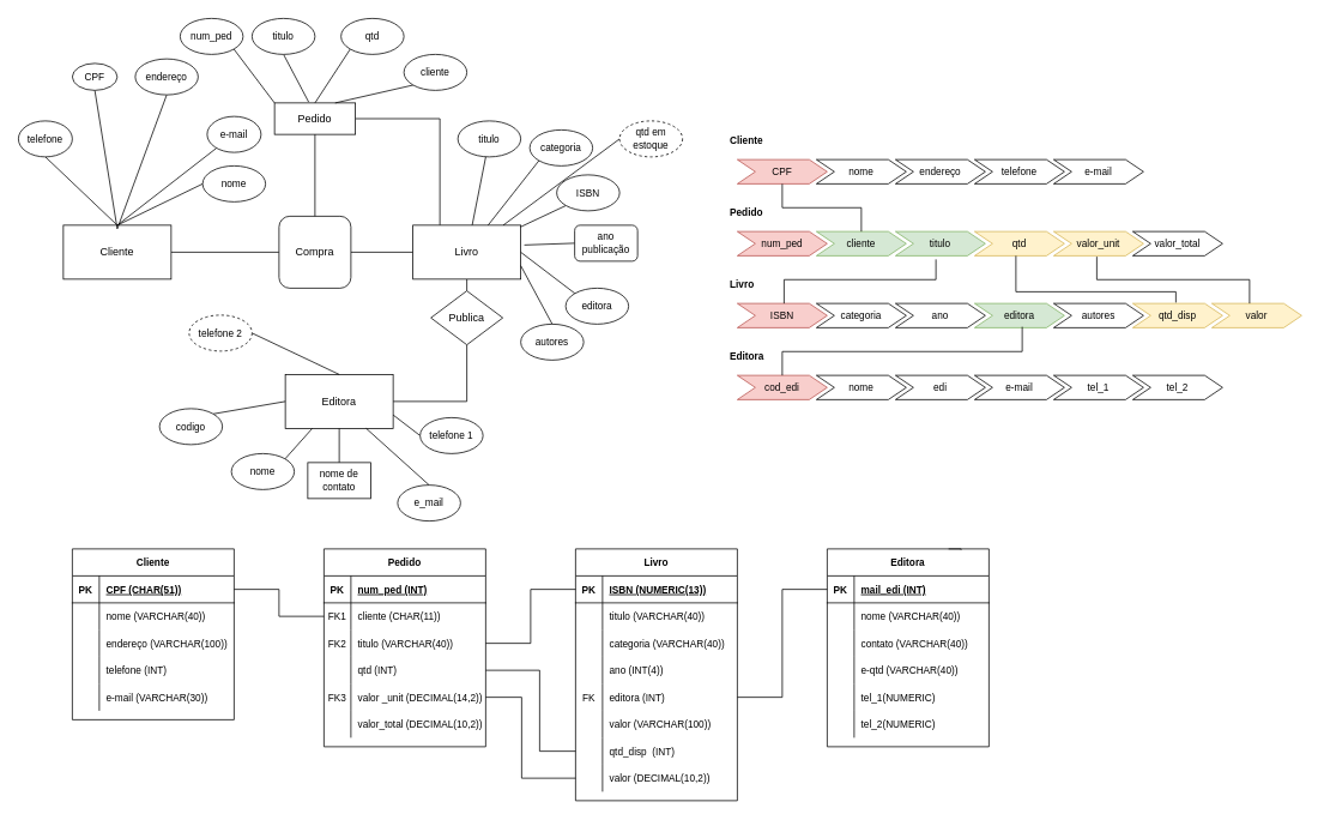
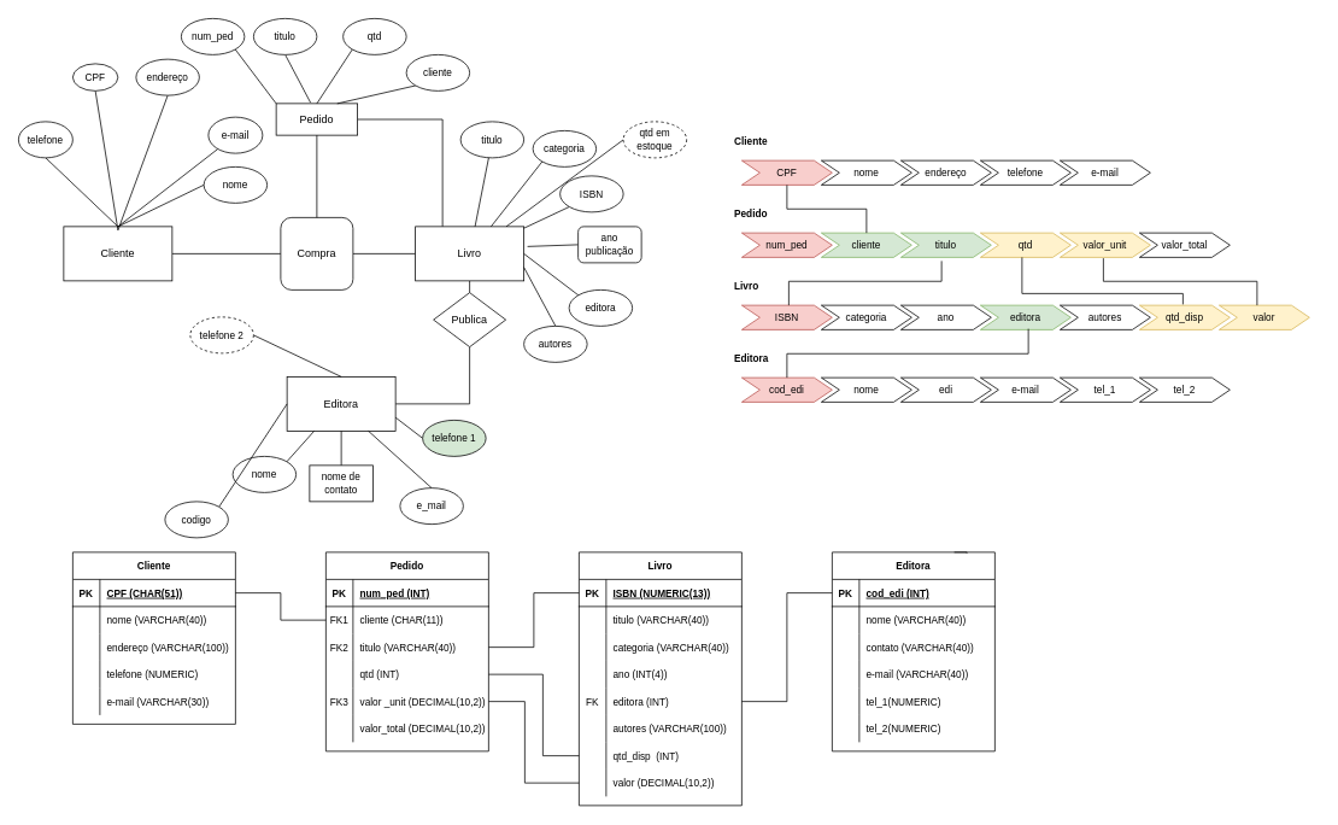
- <mxCell id="117" value="codigo" style="ellipse;whiteSpace=wrap;html=1;fontFamily=Helvetica;fontSize=11;fontColor=default;" vertex="1" parent="1"><mxGeometry x="177" y="454" width="70" height="40" as="geometry" /></mxCell>
+ <mxCell id="117" value="codigo" style="ellipse;whiteSpace=wrap;html=1;fontFamily=Helvetica;fontSize=11;fontColor=default;" vertex="1" parent="1"><mxGeometry x="182" y="554" width="70" height="40" as="geometry" /></mxCell>
- <mxCell id="43" value="telefone 1" style="ellipse;whiteSpace=wrap;html=1;fontFamily=Helvetica;fontSize=11;fontColor=default;" vertex="1" parent="1"><mxGeometry x="467" y="464" width="70" height="40" as="geometry" /></mxCell>
+ <mxCell id="43" value="telefone 1" style="ellipse;whiteSpace=wrap;html=1;fontFamily=Helvetica;fontSize=11;fontColor=default;fillColor=#d5e8d4;" vertex="1" parent="1"><mxGeometry x="467" y="464" width="70" height="40" as="geometry" /></mxCell>
- <mxCell id="121" value="mail_edi (INT)" style="shape=partialRectangle;connectable=0;fillColor=none;top=0;left=0;bottom=0;right=0;align=left;spacingLeft=6;fontStyle=5;overflow=hidden;fontFamily=Helvetica;fontSize=11;fontColor=default;" vertex="1" parent="119"><mxGeometry x="30" width="150" height="30" as="geometry"><mxRectangle width="150" height="30" as="alternateBounds" /></mxGeometry></mxCell>
+ <mxCell id="121" value="cod_edi (INT)" style="shape=partialRectangle;connectable=0;fillColor=none;top=0;left=0;bottom=0;right=0;align=left;spacingLeft=6;fontStyle=5;overflow=hidden;fontFamily=Helvetica;fontSize=11;fontColor=default;" vertex="1" parent="119"><mxGeometry x="30" width="150" height="30" as="geometry"><mxRectangle width="150" height="30" as="alternateBounds" /></mxGeometry></mxCell>
- <mxCell id="58" value="telefone (INT)" style="shape=partialRectangle;connectable=0;fillColor=none;top=0;left=0;bottom=0;right=0;align=left;spacingLeft=6;overflow=hidden;fontFamily=Helvetica;fontSize=11;fontColor=default;" vertex="1" parent="56"><mxGeometry x="30" width="150" height="30" as="geometry"><mxRectangle width="150" height="30" as="alternateBounds" /></mxGeometry></mxCell>
+ <mxCell id="58" value="telefone (NUMERIC)" style="shape=partialRectangle;connectable=0;fillColor=none;top=0;left=0;bottom=0;right=0;align=left;spacingLeft=6;overflow=hidden;fontFamily=Helvetica;fontSize=11;fontColor=default;" vertex="1" parent="56"><mxGeometry x="30" width="150" height="30" as="geometry"><mxRectangle width="150" height="30" as="alternateBounds" /></mxGeometry></mxCell>
- <mxCell id="130" value="e-qtd (VARCHAR(40))" style="shape=partialRectangle;connectable=0;fillColor=none;top=0;left=0;bottom=0;right=0;align=left;spacingLeft=6;overflow=hidden;fontFamily=Helvetica;fontSize=11;fontColor=default;" vertex="1" parent="128"><mxGeometry x="30" width="150" height="30" as="geometry"><mxRectangle width="150" height="30" as="alternateBounds" /></mxGeometry></mxCell>
+ <mxCell id="130" value="e-mail (VARCHAR(40))" style="shape=partialRectangle;connectable=0;fillColor=none;top=0;left=0;bottom=0;right=0;align=left;spacingLeft=6;overflow=hidden;fontFamily=Helvetica;fontSize=11;fontColor=default;" vertex="1" parent="128"><mxGeometry x="30" width="150" height="30" as="geometry"><mxRectangle width="150" height="30" as="alternateBounds" /></mxGeometry></mxCell>
- <mxCell id="77" value="valor _unit (DECIMAL(14,2))" style="shape=partialRectangle;connectable=0;fillColor=none;top=0;left=0;bottom=0;right=0;align=left;spacingLeft=6;overflow=hidden;fontFamily=Helvetica;fontSize=11;fontColor=default;" vertex="1" parent="75"><mxGeometry x="30" width="150" height="30" as="geometry"><mxRectangle width="150" height="30" as="alternateBounds" /></mxGeometry></mxCell>
+ <mxCell id="77" value="valor _unit (DECIMAL(10,2))" style="shape=partialRectangle;connectable=0;fillColor=none;top=0;left=0;bottom=0;right=0;align=left;spacingLeft=6;overflow=hidden;fontFamily=Helvetica;fontSize=11;fontColor=default;" vertex="1" parent="75"><mxGeometry x="30" width="150" height="30" as="geometry"><mxRectangle width="150" height="30" as="alternateBounds" /></mxGeometry></mxCell>
- <mxCell id="109" value="valor (VARCHAR(100))" style="shape=partialRectangle;connectable=0;fillColor=none;top=0;left=0;bottom=0;right=0;align=left;spacingLeft=6;overflow=hidden;fontFamily=Helvetica;fontSize=11;fontColor=default;" vertex="1" parent="107"><mxGeometry x="30" width="150" height="30" as="geometry"><mxRectangle width="150" height="30" as="alternateBounds" /></mxGeometry></mxCell>
+ <mxCell id="109" value="autores (VARCHAR(100))" style="shape=partialRectangle;connectable=0;fillColor=none;top=0;left=0;bottom=0;right=0;align=left;spacingLeft=6;overflow=hidden;fontFamily=Helvetica;fontSize=11;fontColor=default;" vertex="1" parent="107"><mxGeometry x="30" width="150" height="30" as="geometry"><mxRectangle width="150" height="30" as="alternateBounds" /></mxGeometry></mxCell>
